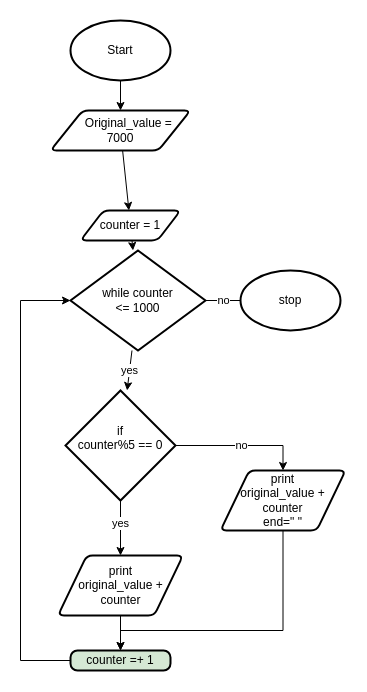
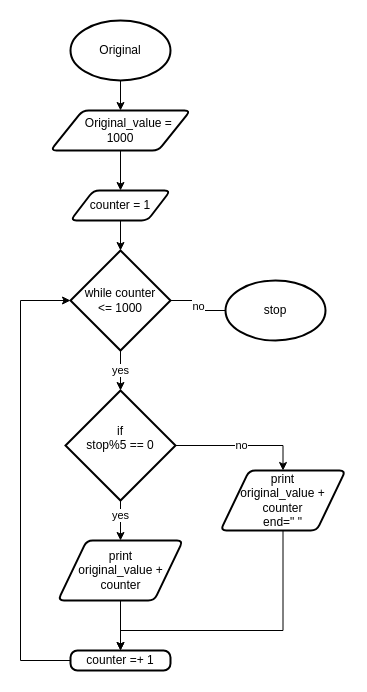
- <mxCell id="3" value="Start" style="strokeWidth=2;html=1;shape=mxgraph.flowchart.start_1;whiteSpace=wrap;" vertex="1" parent="1"><mxGeometry x="70" y="20" width="100" height="60" as="geometry" /></mxCell>
+ <mxCell id="3" value="Original" style="strokeWidth=2;html=1;shape=mxgraph.flowchart.start_1;whiteSpace=wrap;" vertex="1" parent="1"><mxGeometry x="70" y="20" width="100" height="60" as="geometry" /></mxCell>
- <mxCell id="5" value="&amp;nbsp; &amp;nbsp; &amp;nbsp;Original_value = &lt;br&gt;7000" style="shape=parallelogram;html=1;strokeWidth=2;perimeter=parallelogramPerimeter;whiteSpace=wrap;rounded=1;arcSize=12;size=0.23;" vertex="1" parent="1"><mxGeometry x="50" y="110" width="140" height="40" as="geometry" /></mxCell>
+ <mxCell id="5" value="&amp;nbsp; &amp;nbsp; &amp;nbsp;Original_value = &lt;br&gt;1000" style="shape=parallelogram;html=1;strokeWidth=2;perimeter=parallelogramPerimeter;whiteSpace=wrap;rounded=1;arcSize=12;size=0.23;" vertex="1" parent="1"><mxGeometry x="50" y="110" width="140" height="40" as="geometry" /></mxCell>
- <mxCell id="7" value="counter = 1" style="shape=parallelogram;html=1;strokeWidth=2;perimeter=parallelogramPerimeter;whiteSpace=wrap;rounded=1;arcSize=12;size=0.23;" vertex="1" parent="1"><mxGeometry x="80" y="210" width="100" height="30" as="geometry" /></mxCell>
+ <mxCell id="7" value="counter = 1" style="shape=parallelogram;html=1;strokeWidth=2;perimeter=parallelogramPerimeter;whiteSpace=wrap;rounded=1;arcSize=12;size=0.23;" vertex="1" parent="1"><mxGeometry x="70" y="190" width="100" height="30" as="geometry" /></mxCell>
- <mxCell id="10" value="while counter &lt;br&gt;&amp;lt;= 1000" style="strokeWidth=2;html=1;shape=mxgraph.flowchart.decision;whiteSpace=wrap;" vertex="1" parent="1"><mxGeometry x="70" y="250" width="135" height="100" as="geometry" /></mxCell>
+ <mxCell id="10" value="while counter &lt;br&gt;&amp;lt;= 1000" style="strokeWidth=2;html=1;shape=mxgraph.flowchart.decision;whiteSpace=wrap;" vertex="1" parent="1"><mxGeometry x="70" y="250" width="100" height="100" as="geometry" /></mxCell>
- <mxCell id="20" value="stop" style="strokeWidth=2;html=1;shape=mxgraph.flowchart.start_1;whiteSpace=wrap;fontColor=#000000;" vertex="1" parent="1"><mxGeometry x="240" y="270" width="100" height="60" as="geometry" /></mxCell>
+ <mxCell id="20" value="stop" style="strokeWidth=2;html=1;shape=mxgraph.flowchart.start_1;whiteSpace=wrap;fontColor=#000000;" vertex="1" parent="1"><mxGeometry x="225" y="280" width="100" height="60" as="geometry" /></mxCell>
- <mxCell id="13" value="if&lt;br&gt;counter%5 == 0&lt;br&gt;&lt;font color=&quot;#ffffff&quot;&gt;1&lt;/font&gt;" style="strokeWidth=2;html=1;shape=mxgraph.flowchart.decision;whiteSpace=wrap;" vertex="1" parent="1"><mxGeometry x="65" y="390" width="110" height="110" as="geometry" /></mxCell>
+ <mxCell id="13" value="if&lt;br&gt;stop%5 == 0&lt;br&gt;&lt;font color=&quot;#ffffff&quot;&gt;1&lt;/font&gt;" style="strokeWidth=2;html=1;shape=mxgraph.flowchart.decision;whiteSpace=wrap;" vertex="1" parent="1"><mxGeometry x="65" y="390" width="110" height="110" as="geometry" /></mxCell>
- <mxCell id="15" value="print &lt;br&gt;original_value + counter" style="shape=parallelogram;html=1;strokeWidth=2;perimeter=parallelogramPerimeter;whiteSpace=wrap;rounded=1;arcSize=12;size=0.23;fontColor=#000000;" vertex="1" parent="1"><mxGeometry x="57.5" y="555" width="125" height="60" as="geometry" /></mxCell>
+ <mxCell id="15" value="print &lt;br&gt;original_value + counter" style="shape=parallelogram;html=1;strokeWidth=2;perimeter=parallelogramPerimeter;whiteSpace=wrap;rounded=1;arcSize=12;size=0.23;fontColor=#000000;" vertex="1" parent="1"><mxGeometry x="57.5" y="540" width="125" height="60" as="geometry" /></mxCell>
- <mxCell id="19" value="counter =+ 1" style="rounded=1;whiteSpace=wrap;html=1;absoluteArcSize=1;arcSize=14;strokeWidth=2;fontColor=#000000;fillColor=#d5e8d4;" vertex="1" parent="1"><mxGeometry x="70" y="650" width="100" height="20" as="geometry" /></mxCell>
+ <mxCell id="19" value="counter =+ 1" style="rounded=1;whiteSpace=wrap;html=1;absoluteArcSize=1;arcSize=14;strokeWidth=2;fontColor=#000000;" vertex="1" parent="1"><mxGeometry x="70" y="650" width="100" height="20" as="geometry" /></mxCell>
